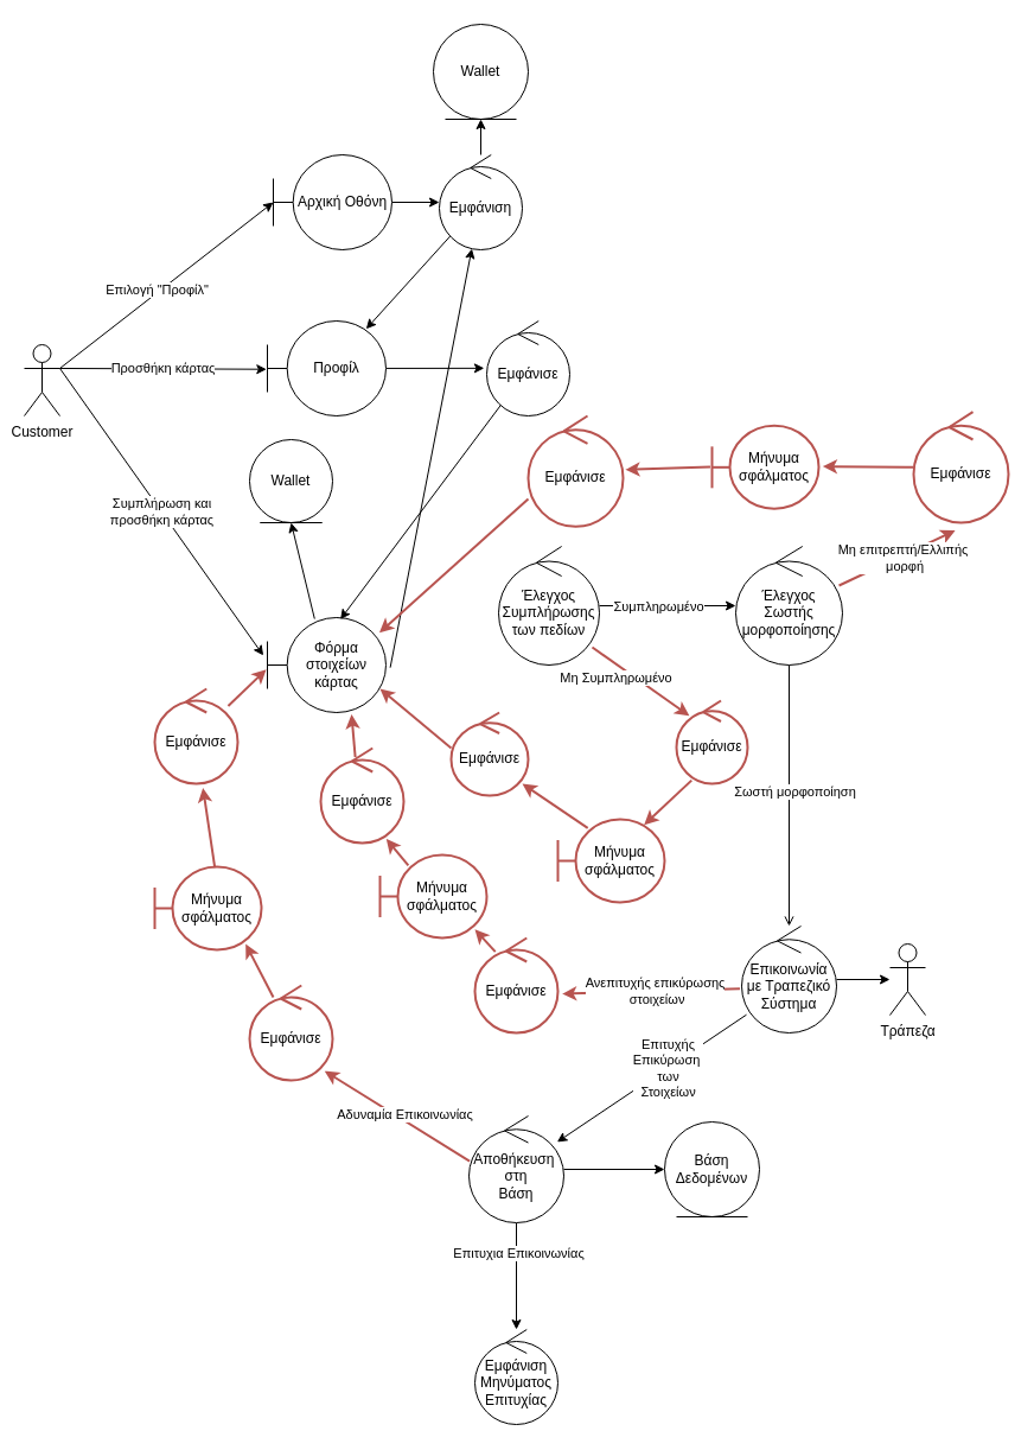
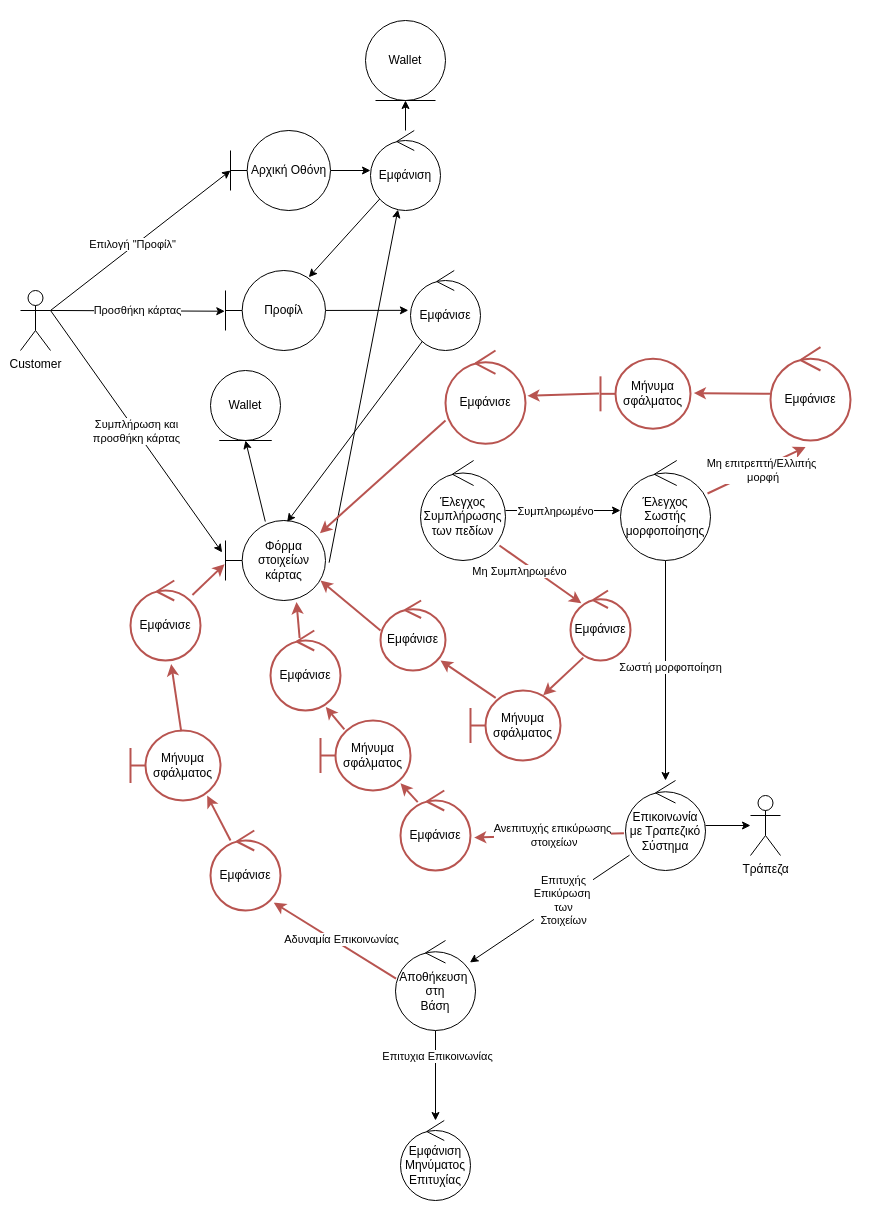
- <mxCell id="16" style="edgeStyle=none;html=1;endArrow=open;" parent="1" source="18" target="22" edge="1"><mxGeometry relative="1" as="geometry" /></mxCell>
+ <mxCell id="16" style="edgeStyle=none;html=1;" parent="1" source="18" target="22" edge="1"><mxGeometry relative="1" as="geometry" /></mxCell>
- <mxCell id="24" style="edgeStyle=none;html=1;" parent="1" source="29" target="30" edge="1"><mxGeometry relative="1" as="geometry" /></mxCell>
- <mxCell id="30" value="Βάση Δεδομένων" style="ellipse;shape=umlEntity;whiteSpace=wrap;html=1;" parent="1" vertex="1"><mxGeometry x="560" y="945" width="80" height="80" as="geometry" /></mxCell>
